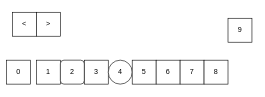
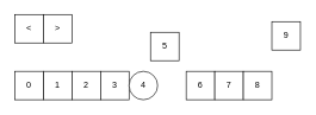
- <mxCell id="13" value="0" style="rounded=0;whiteSpace=wrap;html=1;" vertex="1" parent="1"><mxGeometry x="10" y="100" width="40" height="40" as="geometry" /></mxCell>
+ <mxCell id="13" value="0" style="rounded=0;whiteSpace=wrap;html=1;" vertex="1" parent="1"><mxGeometry x="20" y="100" width="40" height="40" as="geometry" /></mxCell>
- <mxCell id="3" value="2" style="whiteSpace=wrap;html=1;rounded=1;" vertex="1" parent="1"><mxGeometry x="100" y="100" width="40" height="40" as="geometry" /></mxCell>
+ <mxCell id="3" value="2" style="rounded=0;whiteSpace=wrap;html=1;" vertex="1" parent="1"><mxGeometry x="100" y="100" width="40" height="40" as="geometry" /></mxCell>
- <mxCell id="8" value="5" style="rounded=0;whiteSpace=wrap;html=1;" vertex="1" parent="1"><mxGeometry x="220" y="100" width="40" height="40" as="geometry" /></mxCell>
+ <mxCell id="8" value="5" style="rounded=0;whiteSpace=wrap;html=1;" vertex="1" parent="1"><mxGeometry x="210" y="45" width="40" height="40" as="geometry" /></mxCell>
